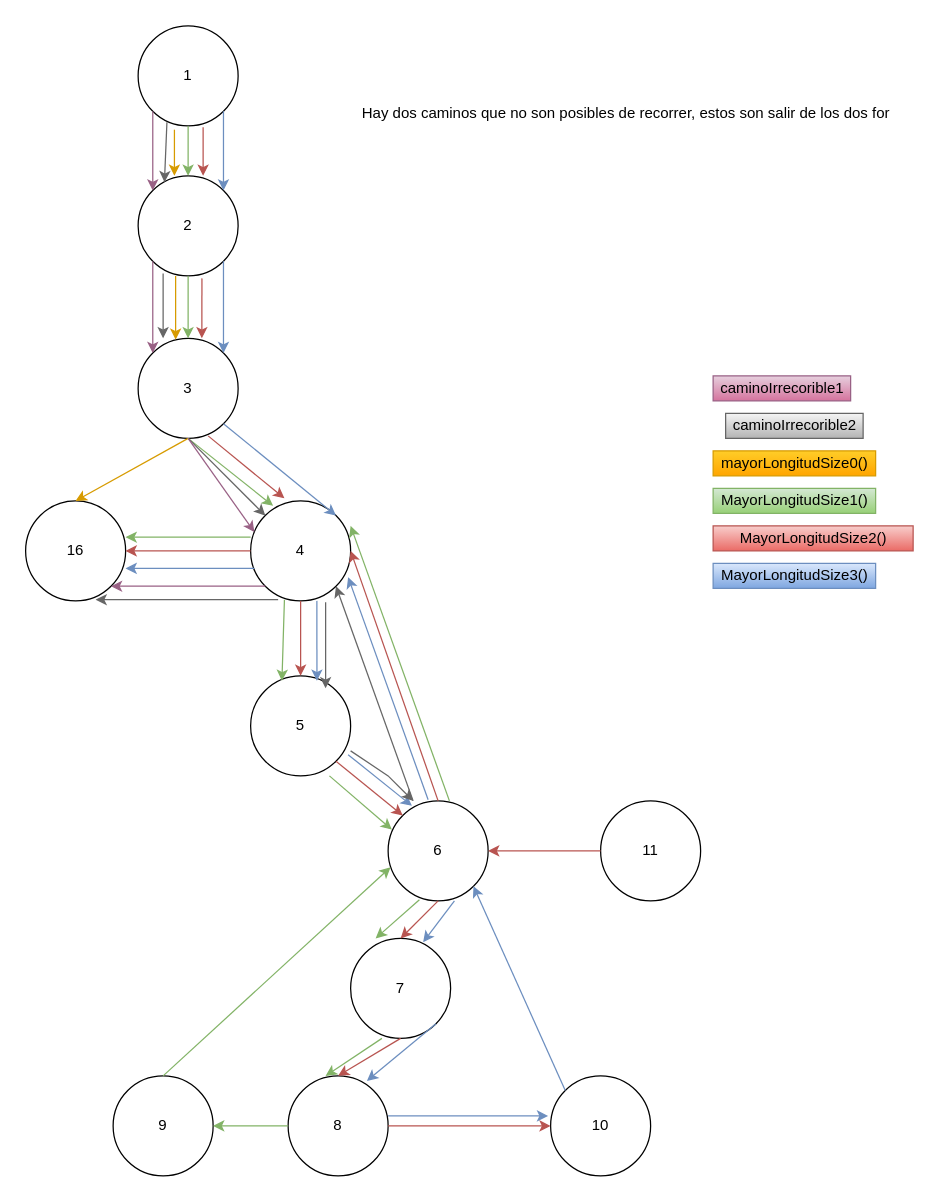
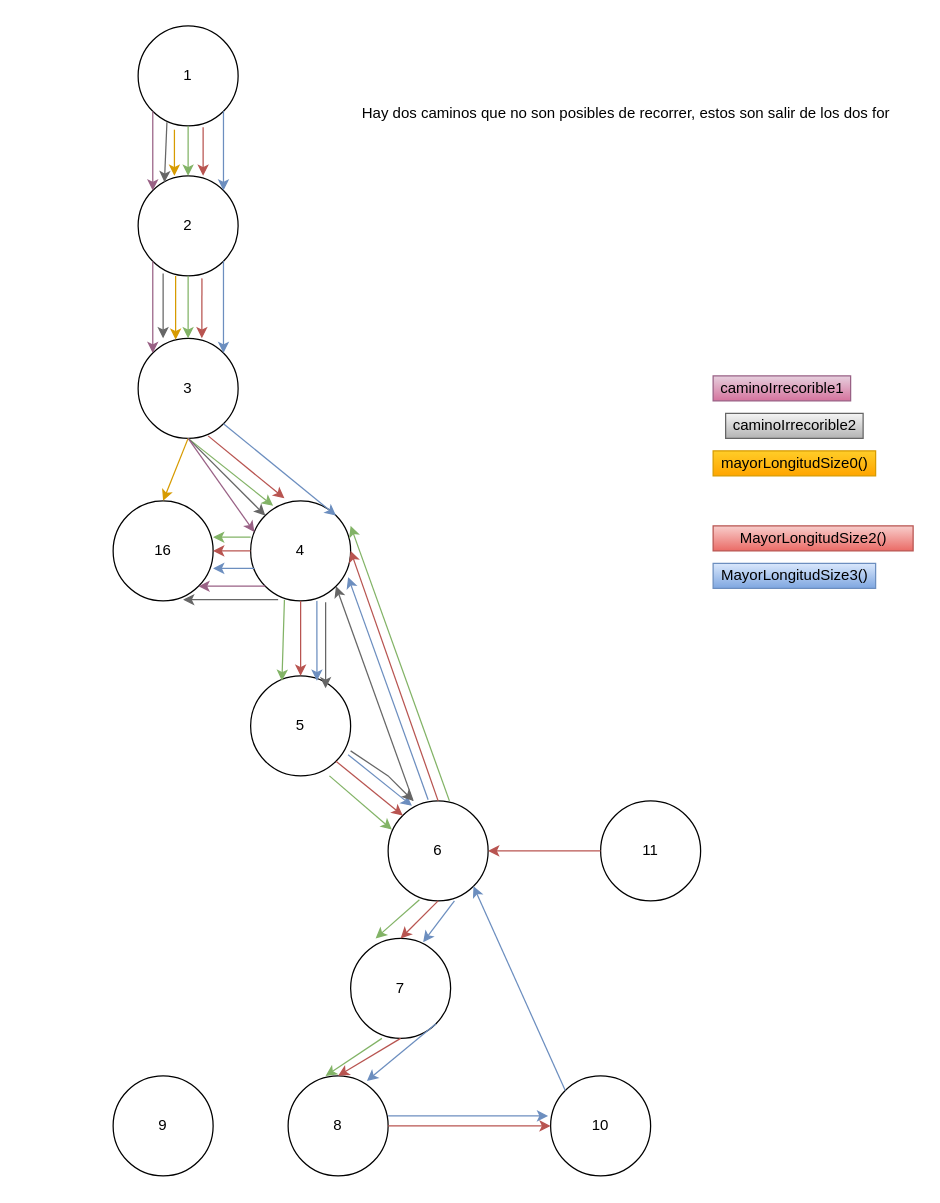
- <mxCell id="30" value="MayorLongitudSize1()" style="text;html=1;align=center;verticalAlign=middle;resizable=0;points=[];autosize=1;strokeColor=#82b366;fillColor=#d5e8d4;gradientColor=#97d077;" vertex="1" parent="1"><mxGeometry x="570" y="390" width="130" height="20" as="geometry" /></mxCell>
- <mxCell id="3" value="16" style="ellipse;whiteSpace=wrap;html=1;aspect=fixed;" parent="1" vertex="1"><mxGeometry x="20" y="400" width="80" height="80" as="geometry" /></mxCell>
+ <mxCell id="3" value="16" style="ellipse;whiteSpace=wrap;html=1;aspect=fixed;" parent="1" vertex="1"><mxGeometry x="90" y="400" width="80" height="80" as="geometry" /></mxCell>
- <mxCell id="15" value="" style="endArrow=classic;html=1;rounded=0;exitX=0.5;exitY=0;exitDx=0;exitDy=0;entryX=0.025;entryY=0.663;entryDx=0;entryDy=0;entryPerimeter=0;fillColor=#d5e8d4;gradientColor=#97d077;strokeColor=#82b366;" parent="1" source="13" target="7" edge="1"><mxGeometry width="50" height="50" relative="1" as="geometry"><mxPoint x="180" y="720" as="sourcePoint" /><mxPoint x="230" y="670" as="targetPoint" /></mxGeometry></mxCell>
- <mxCell id="14" value="" style="endArrow=classic;html=1;rounded=0;exitX=0;exitY=0.5;exitDx=0;exitDy=0;fillColor=#d5e8d4;gradientColor=#97d077;strokeColor=#82b366;" parent="1" source="8" target="13" edge="1"><mxGeometry width="50" height="50" relative="1" as="geometry"><mxPoint x="70" y="790" as="sourcePoint" /><mxPoint x="120" y="740" as="targetPoint" /></mxGeometry></mxCell>
